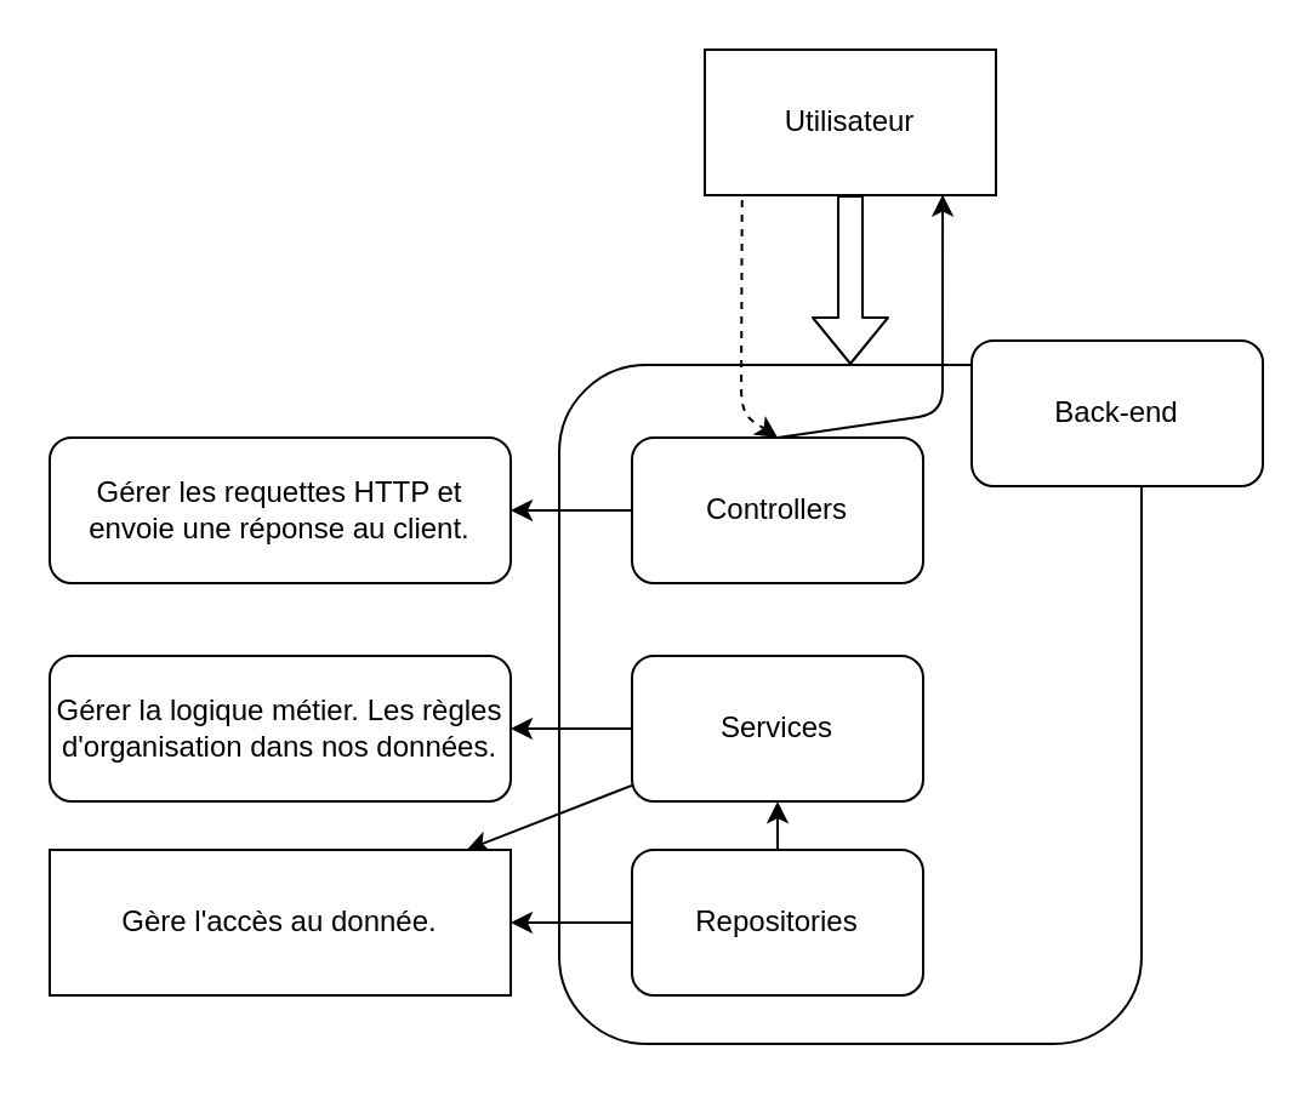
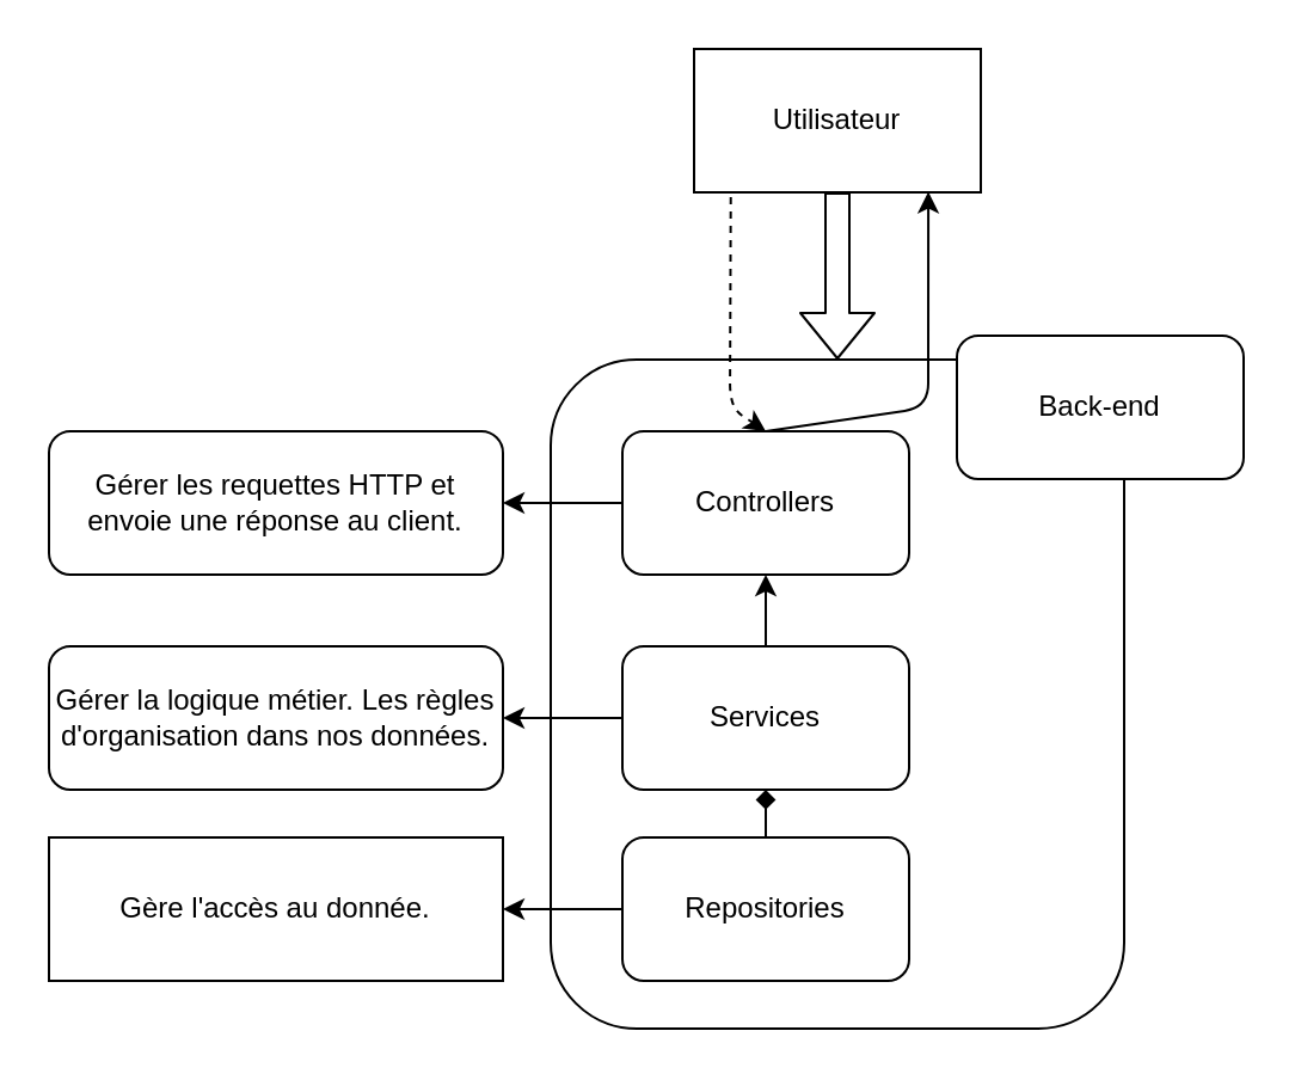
- <mxCell id="9" value="" style="edgeStyle=none;html=1;" edge="1" parent="1" source="10" target="15"><mxGeometry relative="1" as="geometry" /></mxCell>
+ <mxCell id="9" value="" style="edgeStyle=none;html=1;" edge="1" parent="1" source="10" target="7"><mxGeometry relative="1" as="geometry" /></mxCell>
- <mxCell id="16" value="" style="endArrow=classic;html=1;exitX=0.5;exitY=0;exitDx=0;exitDy=0;entryX=0.5;entryY=1;entryDx=0;entryDy=0;" edge="1" parent="1" source="14" target="10"><mxGeometry width="50" height="50" relative="1" as="geometry"><mxPoint x="320" y="290" as="sourcePoint" /><mxPoint x="370" y="240" as="targetPoint" /></mxGeometry></mxCell>
+ <mxCell id="16" value="" style="endArrow=diamond;html=1;exitX=0.5;exitY=0;exitDx=0;exitDy=0;entryX=0.5;entryY=1;entryDx=0;entryDy=0;" edge="1" parent="1" source="14" target="10"><mxGeometry width="50" height="50" relative="1" as="geometry"><mxPoint x="320" y="290" as="sourcePoint" /><mxPoint x="370" y="240" as="targetPoint" /></mxGeometry></mxCell>
